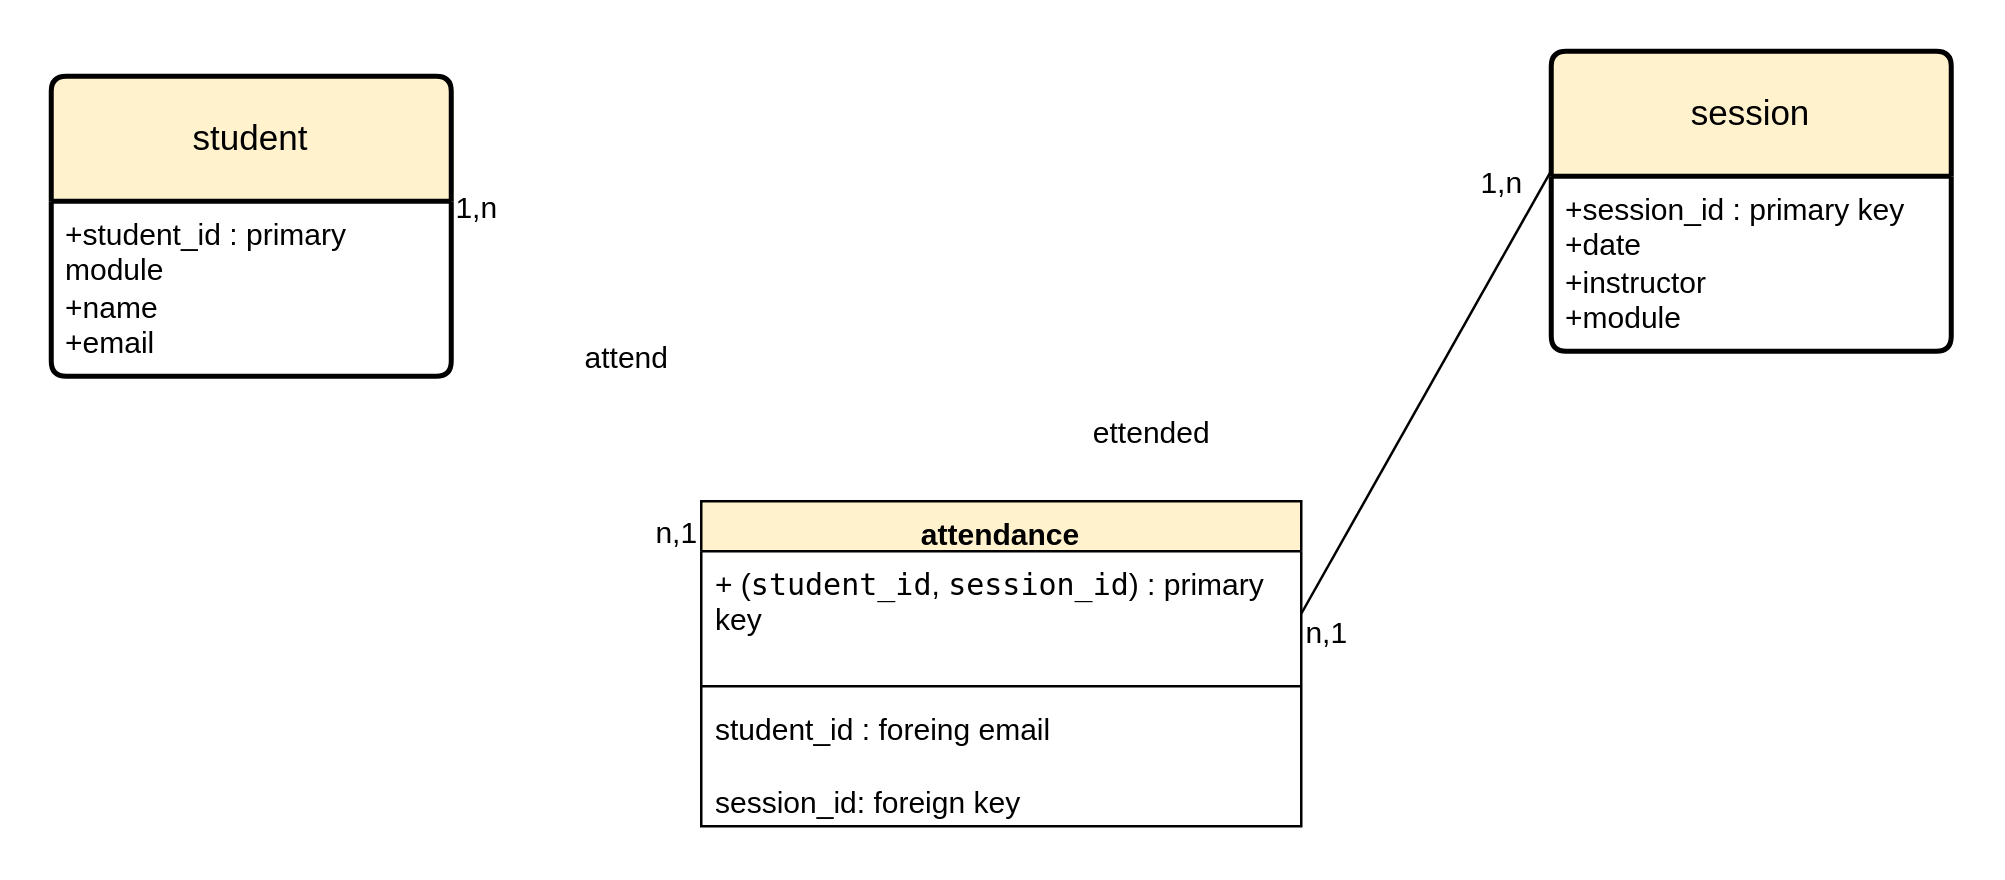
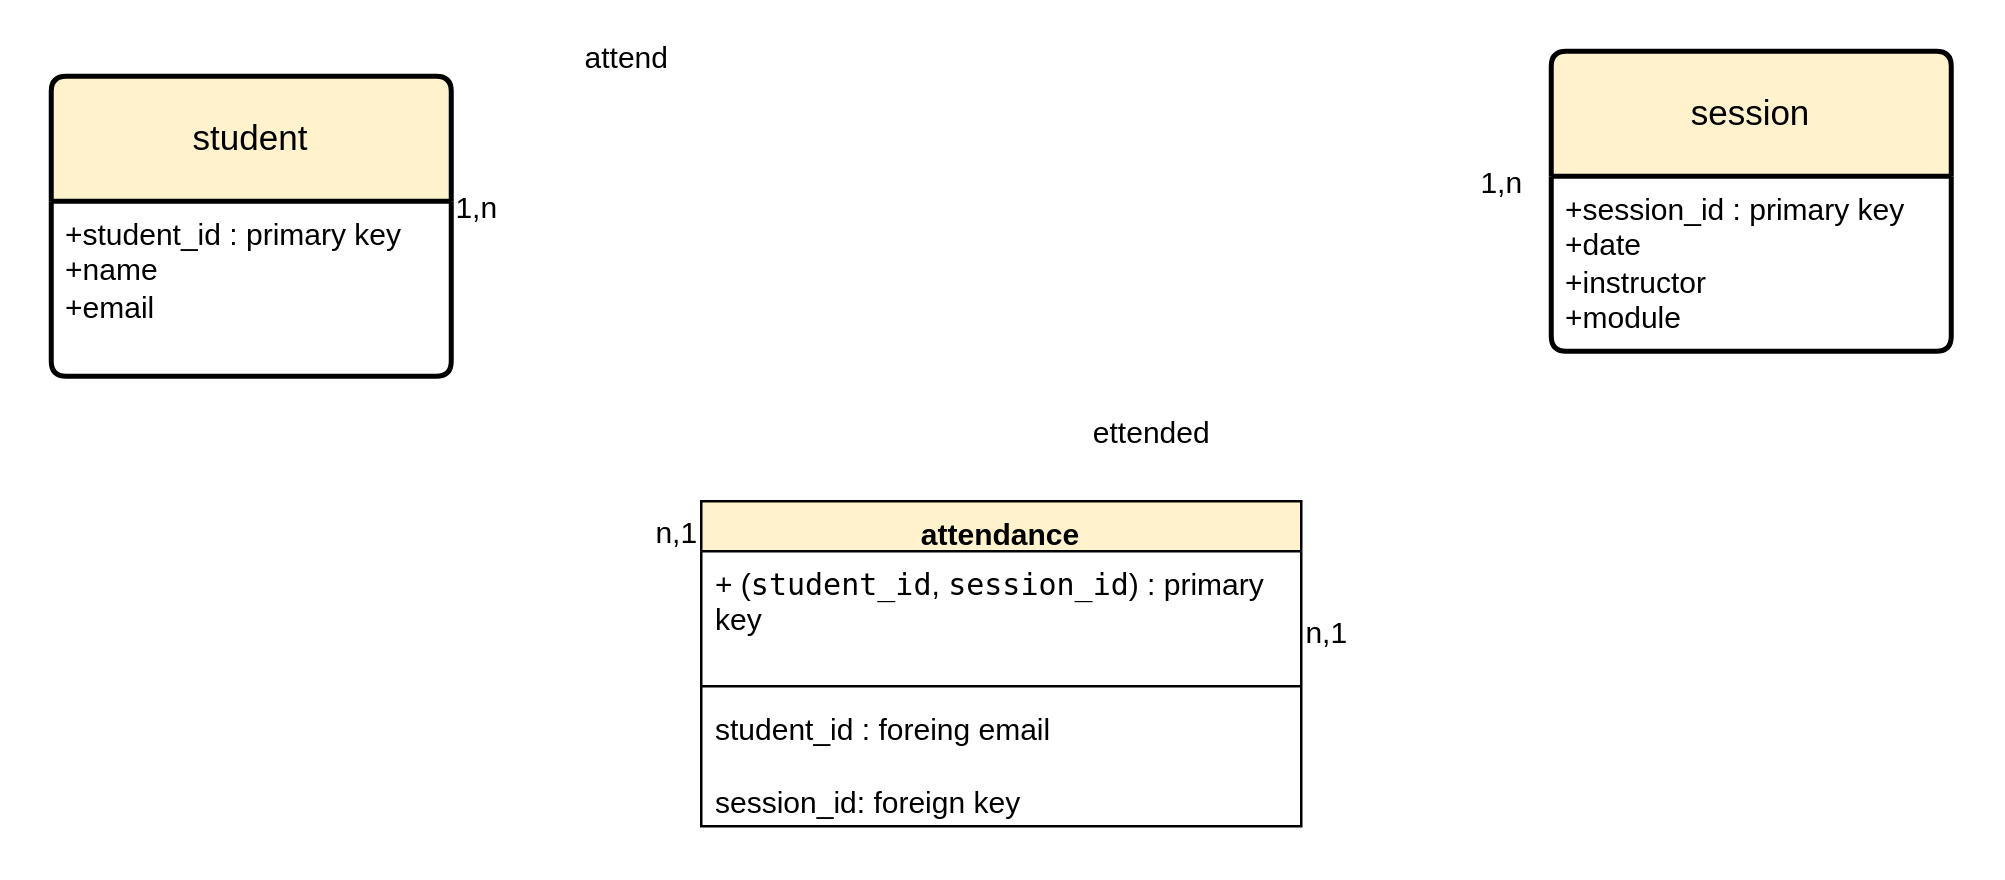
- <mxCell id="4" value="+student_id : primary module&lt;br&gt;+name&lt;br&gt;+email" style="align=left;strokeColor=none;fillColor=none;spacingLeft=4;spacingRight=4;fontSize=12;verticalAlign=top;resizable=0;rotatable=0;part=1;html=1;whiteSpace=wrap;" vertex="1" parent="3"><mxGeometry y="50" width="160" height="70" as="geometry" /></mxCell>
+ <mxCell id="4" value="+student_id : primary key&lt;br&gt;+name&lt;br&gt;+email" style="align=left;strokeColor=none;fillColor=none;spacingLeft=4;spacingRight=4;fontSize=12;verticalAlign=top;resizable=0;rotatable=0;part=1;html=1;whiteSpace=wrap;" vertex="1" parent="3"><mxGeometry y="50" width="160" height="70" as="geometry" /></mxCell>
- <mxCell id="16" value="attend" style="text;html=1;align=center;verticalAlign=middle;resizable=0;points=[];autosize=1;strokeColor=none;fillColor=none;" vertex="1" parent="1"><mxGeometry x="220" y="128" width="60" height="30" as="geometry" /></mxCell>
+ <mxCell id="16" value="attend" style="text;html=1;align=center;verticalAlign=middle;resizable=0;points=[];autosize=1;strokeColor=none;fillColor=none;" vertex="1" parent="1"><mxGeometry x="220" y="8" width="60" height="30" as="geometry" /></mxCell>
- <mxCell id="7" value="" style="endArrow=none;html=1;rounded=0;exitX=1;exitY=0.5;exitDx=0;exitDy=0;entryX=0;entryY=0.398;entryDx=0;entryDy=0;entryPerimeter=0;" edge="1" parent="1" source="9" target="5"><mxGeometry relative="1" as="geometry"><mxPoint x="470" y="140" as="sourcePoint" /><mxPoint x="640" y="120" as="targetPoint" /></mxGeometry></mxCell>
